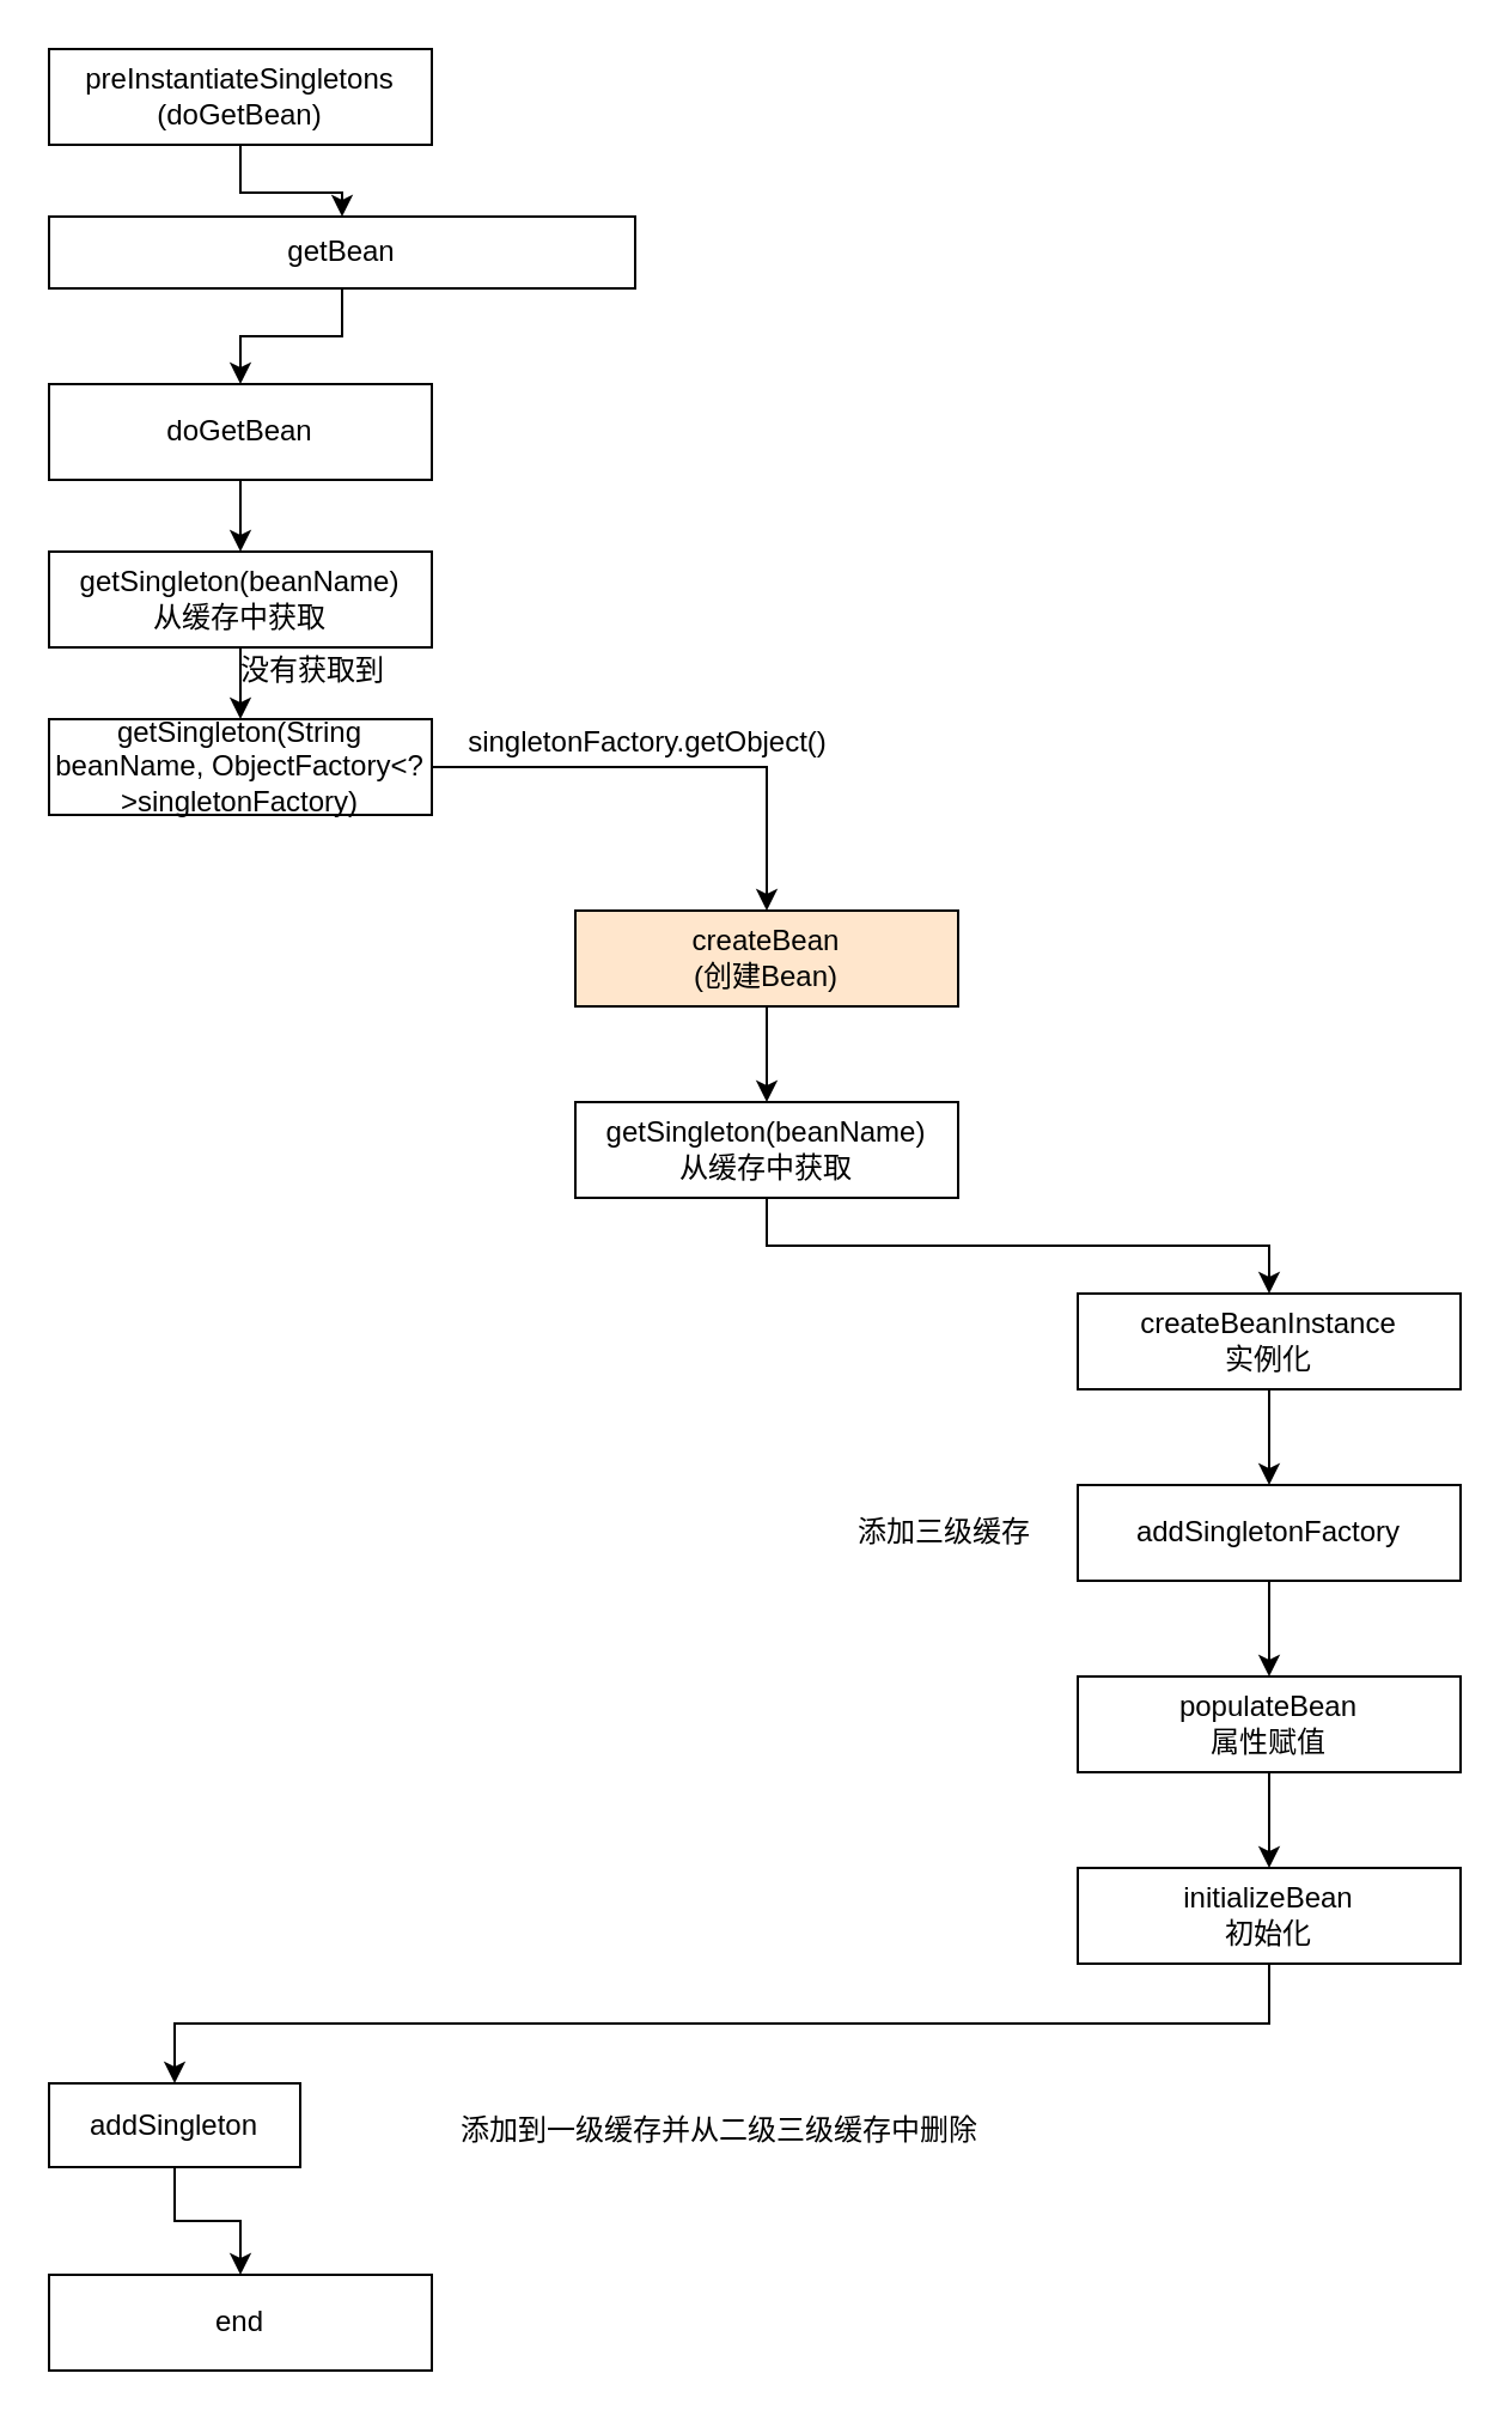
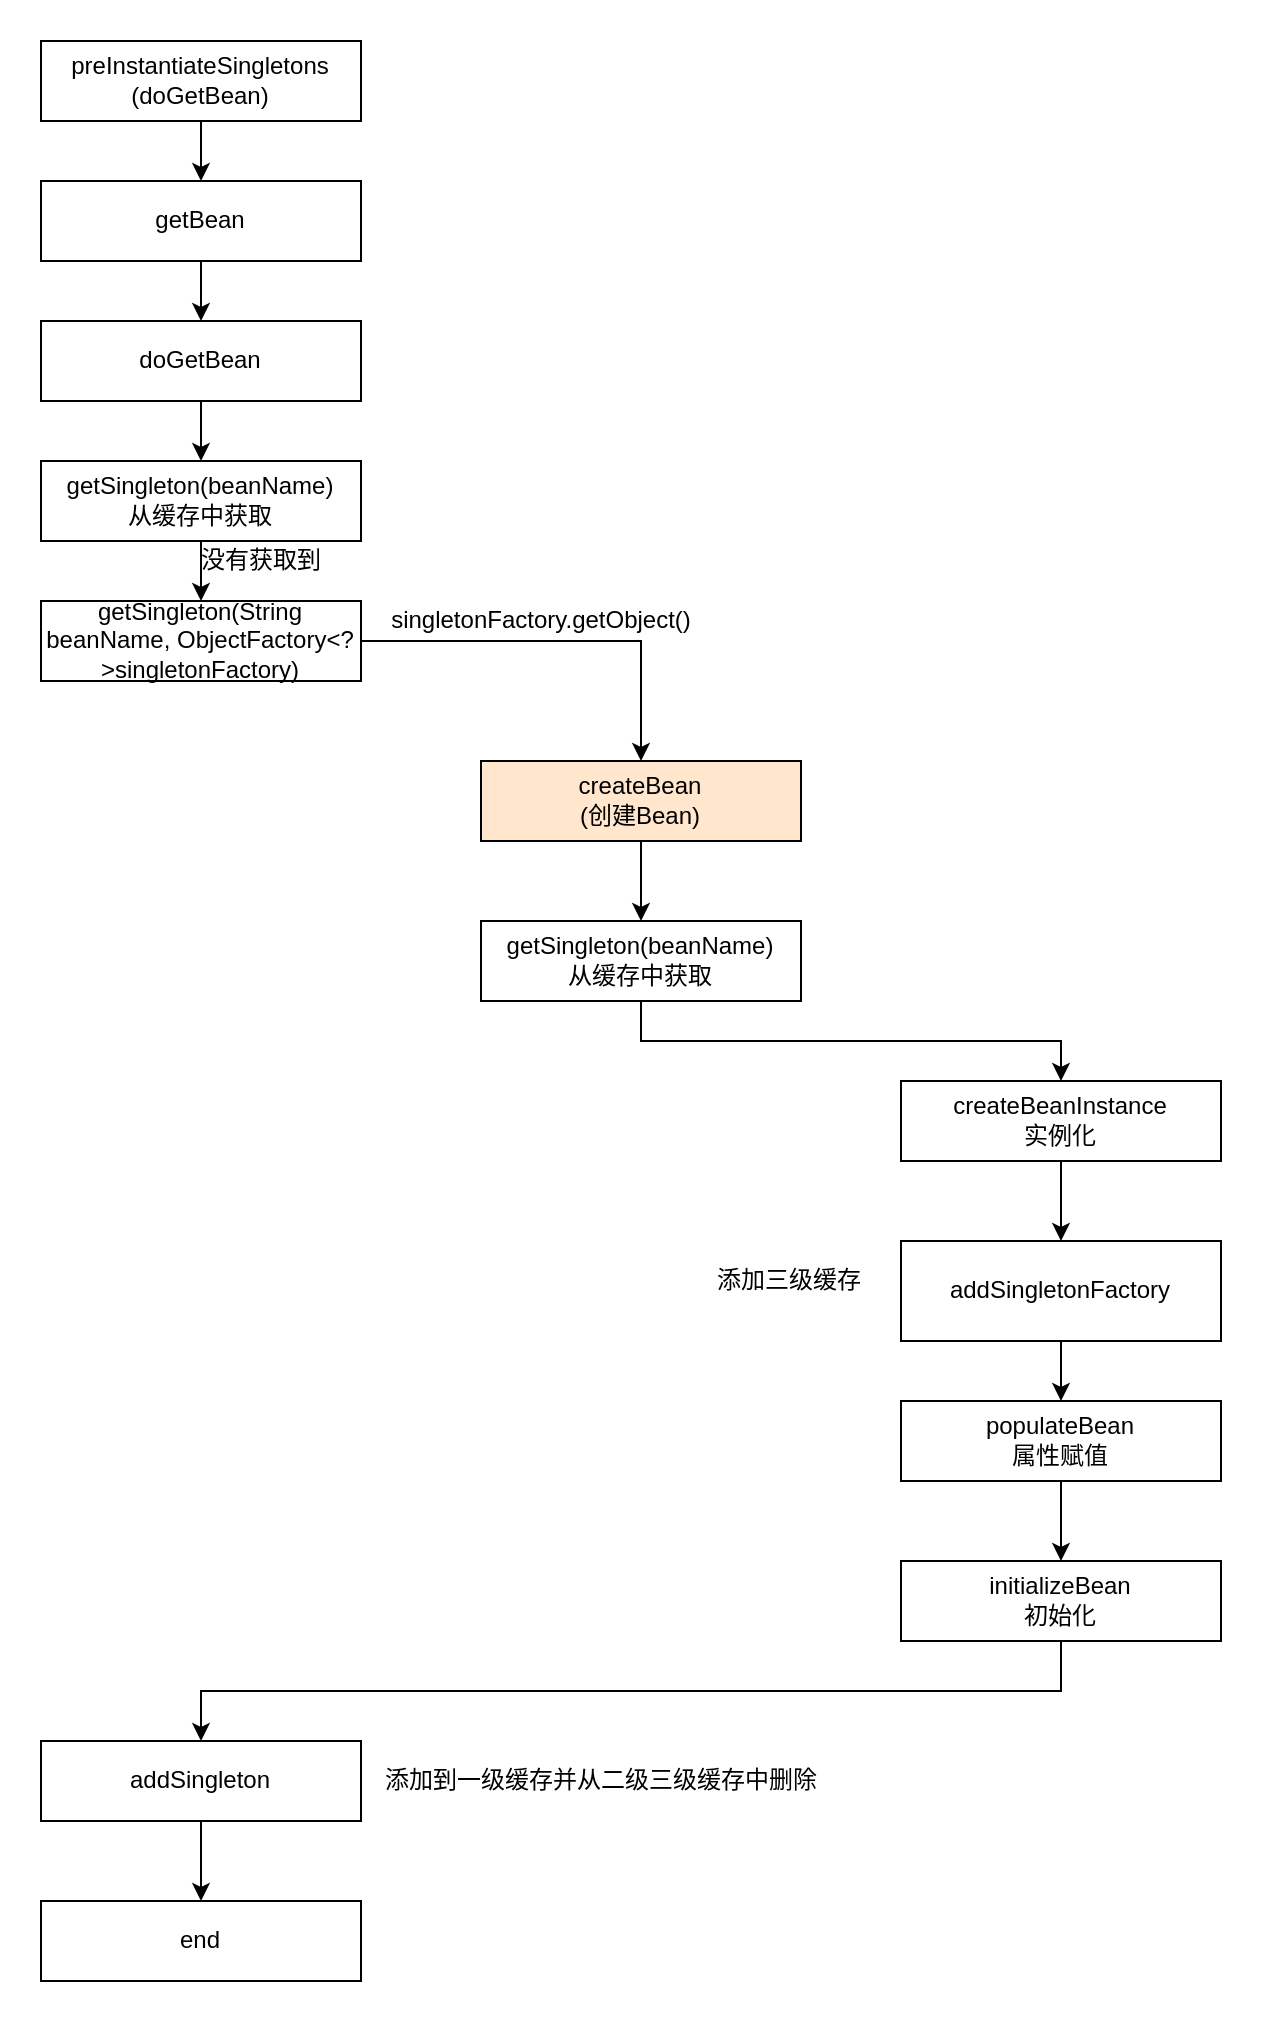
- <mxCell id="5" value="getBean" style="rounded=0;whiteSpace=wrap;html=1;" vertex="1" parent="1"><mxGeometry x="20" y="90" width="245" height="30" as="geometry" /></mxCell>
+ <mxCell id="5" value="getBean" style="rounded=0;whiteSpace=wrap;html=1;" vertex="1" parent="1"><mxGeometry x="20" y="90" width="160" height="40" as="geometry" /></mxCell>
- <mxCell id="20" value="addSingletonFactory" style="rounded=0;whiteSpace=wrap;html=1;" vertex="1" parent="1"><mxGeometry x="450" y="620" width="160" height="40" as="geometry" /></mxCell>
+ <mxCell id="20" value="addSingletonFactory" style="rounded=0;whiteSpace=wrap;html=1;" vertex="1" parent="1"><mxGeometry x="450" y="620" width="160" height="50" as="geometry" /></mxCell>
- <mxCell id="27" value="addSingleton" style="rounded=0;whiteSpace=wrap;html=1;" vertex="1" parent="1"><mxGeometry x="20" y="870" width="105" height="35" as="geometry" /></mxCell>
+ <mxCell id="27" value="addSingleton" style="rounded=0;whiteSpace=wrap;html=1;" vertex="1" parent="1"><mxGeometry x="20" y="870" width="160" height="40" as="geometry" /></mxCell>
